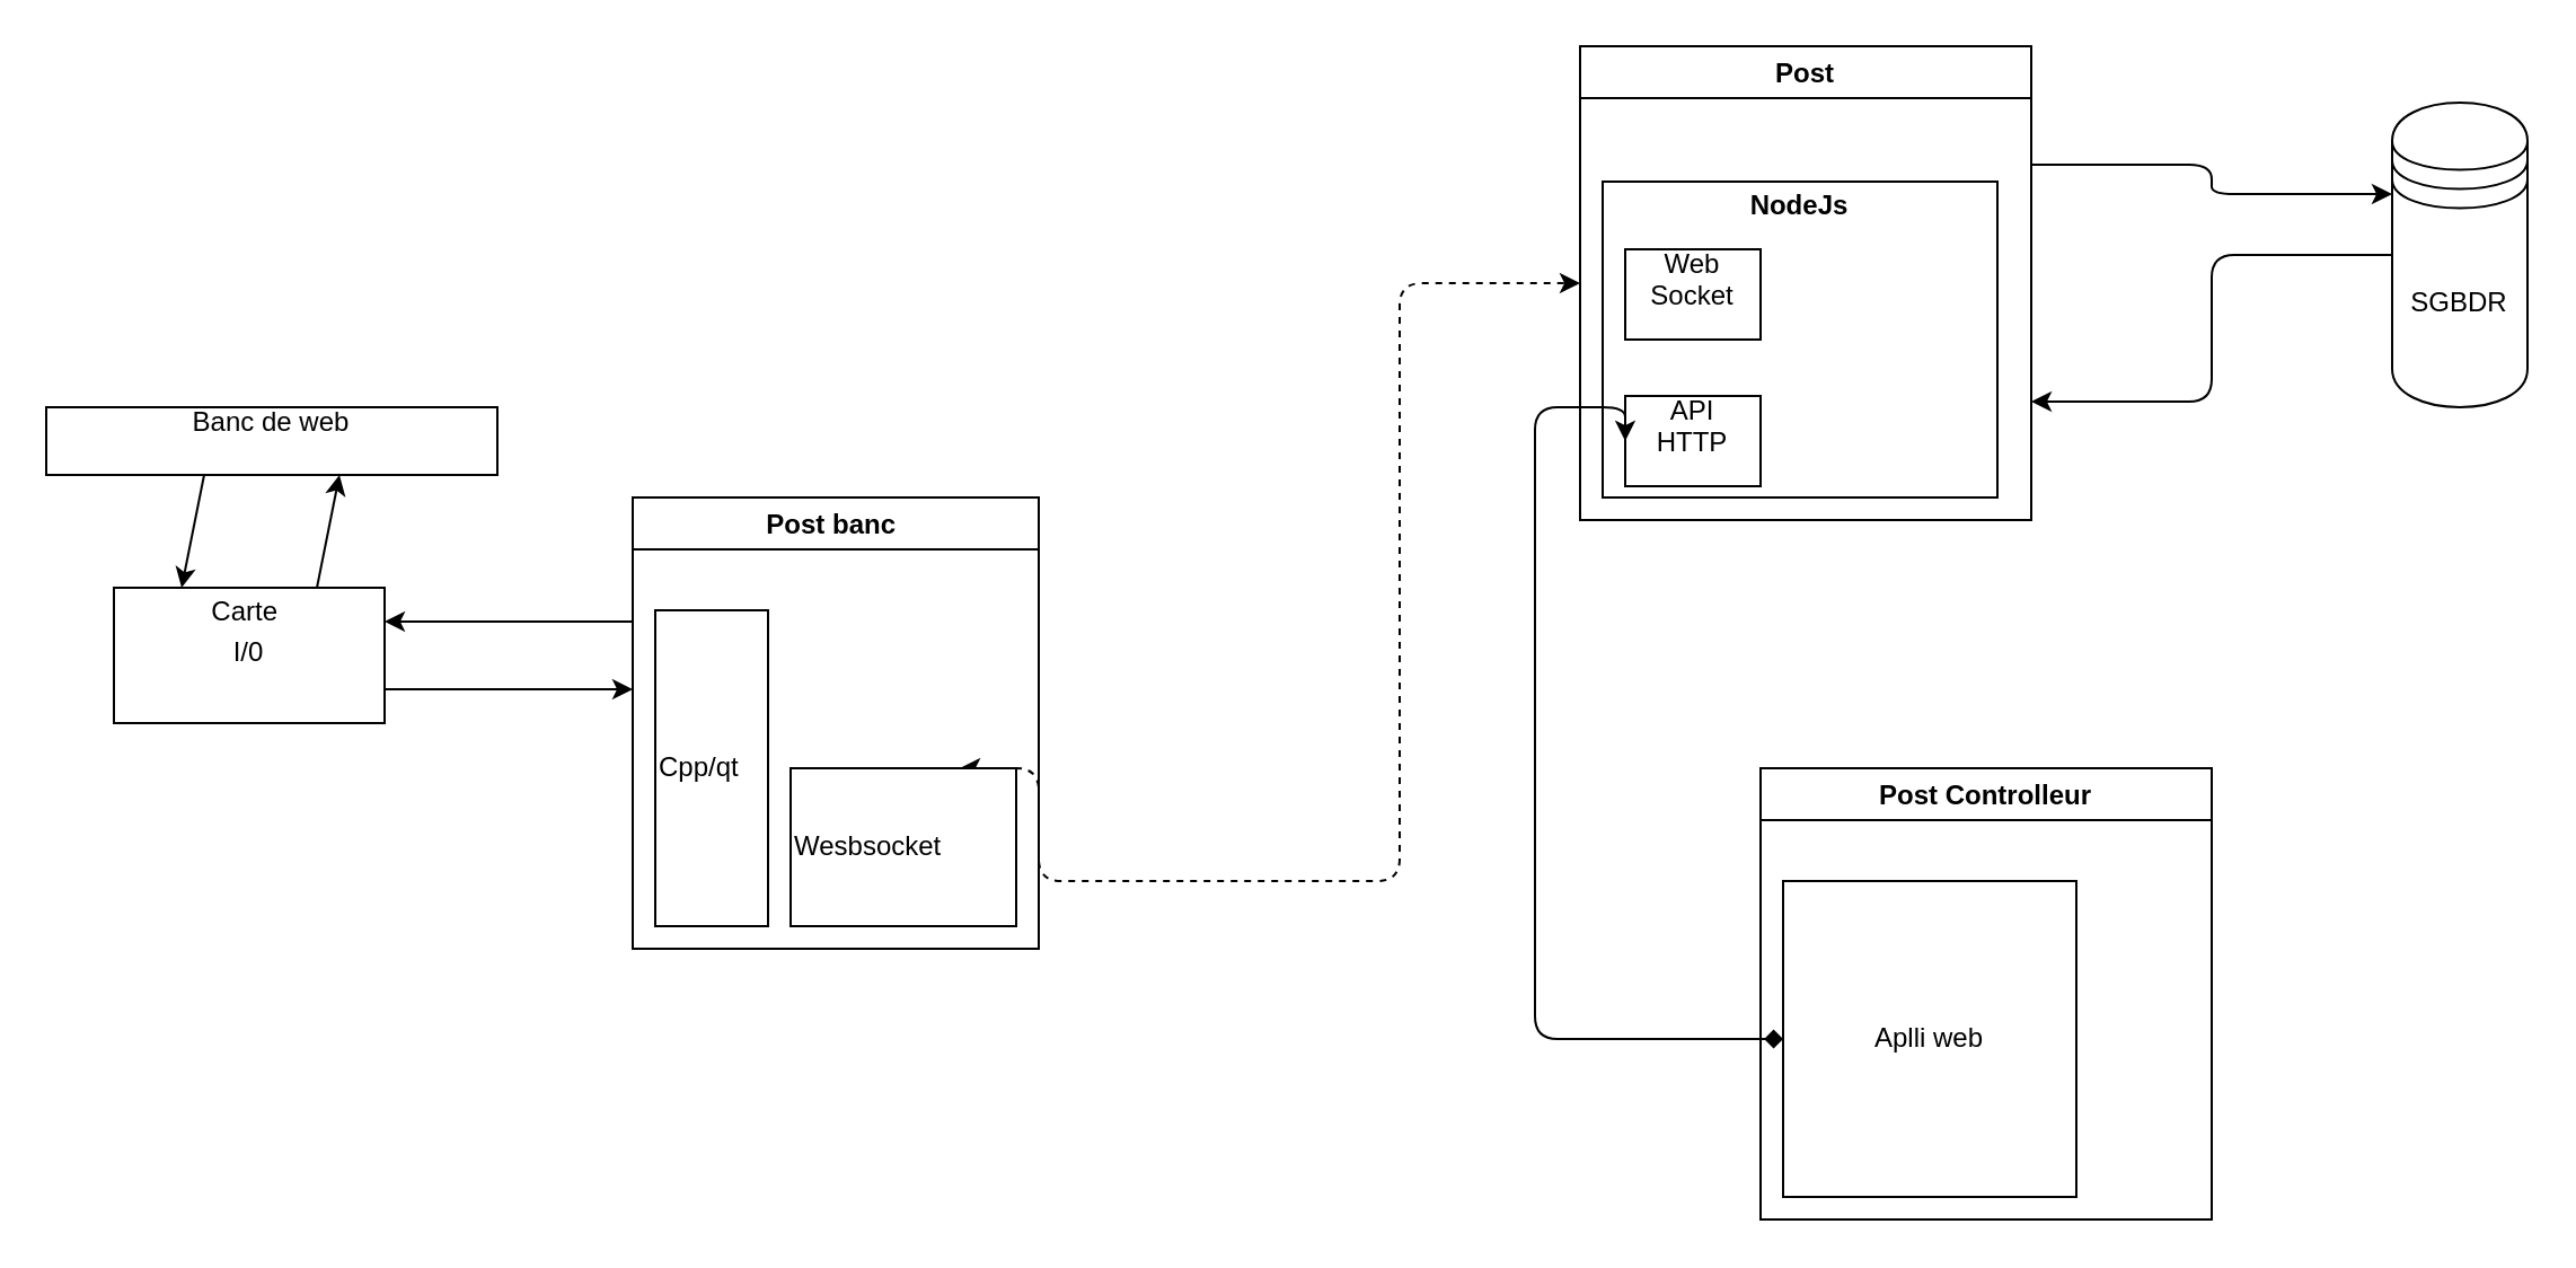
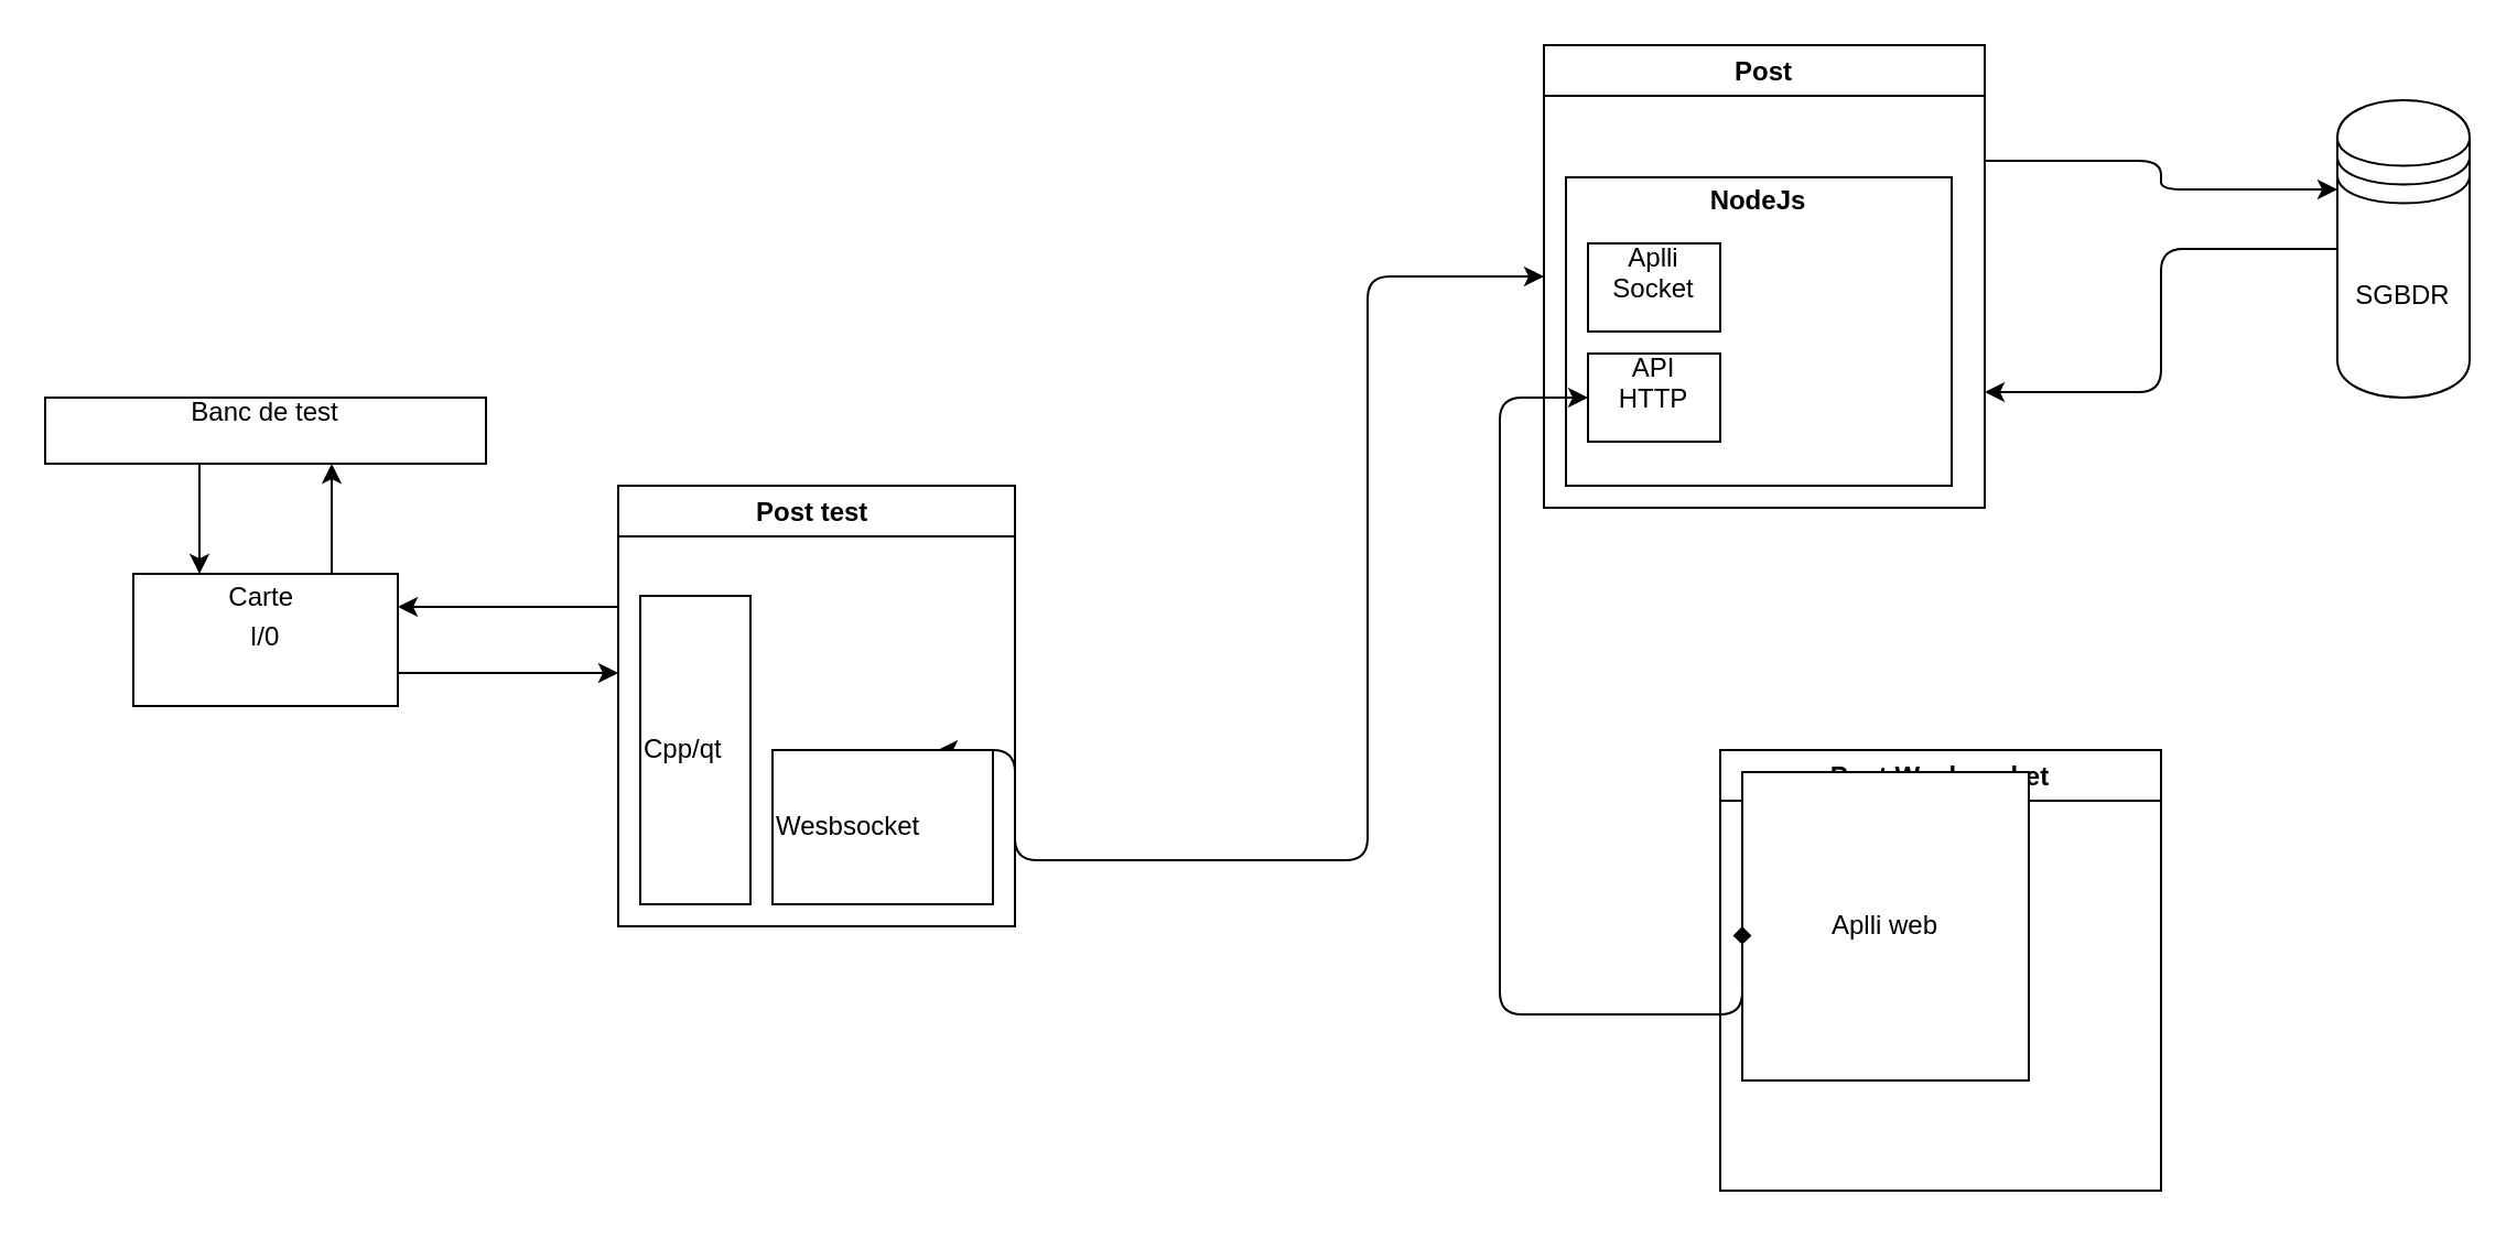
- <mxCell id="11" value="Web Socket" style="shape=rect;html=1;overflow=fill;html=1;whiteSpace=wrap;align=center;" parent="9" vertex="1"><mxGeometry x="20" y="90" width="60" height="40" as="geometry" /></mxCell>
+ <mxCell id="11" value="Aplli Socket" style="shape=rect;html=1;overflow=fill;html=1;whiteSpace=wrap;align=center;" parent="9" vertex="1"><mxGeometry x="20" y="90" width="60" height="40" as="geometry" /></mxCell>
- <mxCell id="21" value="Banc de web" style="shape=rect;html=1;overflow=fill;html=1;whiteSpace=wrap;align=center;" parent="1" vertex="1"><mxGeometry x="20" y="180" width="200" height="30" as="geometry" /></mxCell>
+ <mxCell id="21" value="Banc de test" style="shape=rect;html=1;overflow=fill;html=1;whiteSpace=wrap;align=center;" parent="1" vertex="1"><mxGeometry x="20" y="180" width="200" height="30" as="geometry" /></mxCell>
- <mxCell id="12" value="API&lt;br&gt;HTTP" style="shape=rect;html=1;overflow=fill;html=1;whiteSpace=wrap;align=center;" parent="9" vertex="1"><mxGeometry x="20" y="155" width="60" height="40" as="geometry" /></mxCell>
+ <mxCell id="12" value="API&lt;br&gt;HTTP" style="shape=rect;html=1;overflow=fill;html=1;whiteSpace=wrap;align=center;" parent="9" vertex="1"><mxGeometry x="20" y="140" width="60" height="40" as="geometry" /></mxCell>
- <mxCell id="3" value="Post banc " style="swimlane;" parent="1" vertex="1"><mxGeometry x="280" y="220" width="180" height="200" as="geometry" /></mxCell>
+ <mxCell id="3" value="Post test " style="swimlane;" parent="1" vertex="1"><mxGeometry x="280" y="220" width="180" height="200" as="geometry" /></mxCell>
- <mxCell id="20" value="&lt;p style=&quot;margin: 0px ; margin-top: 4px ; text-align: center&quot;&gt;Carte&amp;nbsp;&lt;/p&gt;&lt;p style=&quot;margin: 0px ; margin-top: 4px ; text-align: center&quot;&gt;I/0&lt;/p&gt;" style="shape=rect;html=1;overflow=fill;html=1;whiteSpace=wrap;align=center;" parent="1" vertex="1"><mxGeometry x="50" y="260" width="120" height="60" as="geometry" /></mxCell>
+ <mxCell id="20" value="&lt;p style=&quot;margin: 0px ; margin-top: 4px ; text-align: center&quot;&gt;Carte&amp;nbsp;&lt;/p&gt;&lt;p style=&quot;margin: 0px ; margin-top: 4px ; text-align: center&quot;&gt;I/0&lt;/p&gt;" style="shape=rect;html=1;overflow=fill;html=1;whiteSpace=wrap;align=center;" parent="1" vertex="1"><mxGeometry x="60" y="260" width="120" height="60" as="geometry" /></mxCell>
- <mxCell id="2" style="edgeStyle=orthogonalEdgeStyle;html=1;exitX=0.75;exitY=0;exitDx=0;exitDy=0;entryX=0;entryY=0.5;entryDx=0;entryDy=0;startArrow=classic;startFill=1;dashed=1;" parent="1" source="5" target="9" edge="1"><mxGeometry relative="1" as="geometry"><Array as="points"><mxPoint x="460" y="340" /><mxPoint x="460" y="390" /><mxPoint x="620" y="390" /><mxPoint x="620" y="125" /></Array></mxGeometry></mxCell>
+ <mxCell id="2" style="edgeStyle=orthogonalEdgeStyle;html=1;exitX=0.75;exitY=0;exitDx=0;exitDy=0;entryX=0;entryY=0.5;entryDx=0;entryDy=0;startArrow=classic;startFill=1;" parent="1" source="5" target="9" edge="1"><mxGeometry relative="1" as="geometry"><Array as="points"><mxPoint x="460" y="340" /><mxPoint x="460" y="390" /><mxPoint x="620" y="390" /><mxPoint x="620" y="125" /></Array></mxGeometry></mxCell>
- <mxCell id="13" value="Post Controlleur" style="swimlane;" parent="1" vertex="1"><mxGeometry x="780" y="340" width="200" height="200" as="geometry" /></mxCell>
+ <mxCell id="13" value="Post Wesbsocket" style="swimlane;" parent="1" vertex="1"><mxGeometry x="780" y="340" width="200" height="200" as="geometry" /></mxCell>
- <mxCell id="14" value="Aplli web" style="shape=rect;html=1;whiteSpace=wrap;align=center;" parent="13" vertex="1"><mxGeometry x="10" y="50" width="130" height="140" as="geometry" /></mxCell>
+ <mxCell id="14" value="Aplli web" style="shape=rect;html=1;whiteSpace=wrap;align=center;" parent="13" vertex="1"><mxGeometry x="10" y="10" width="130" height="140" as="geometry" /></mxCell>
